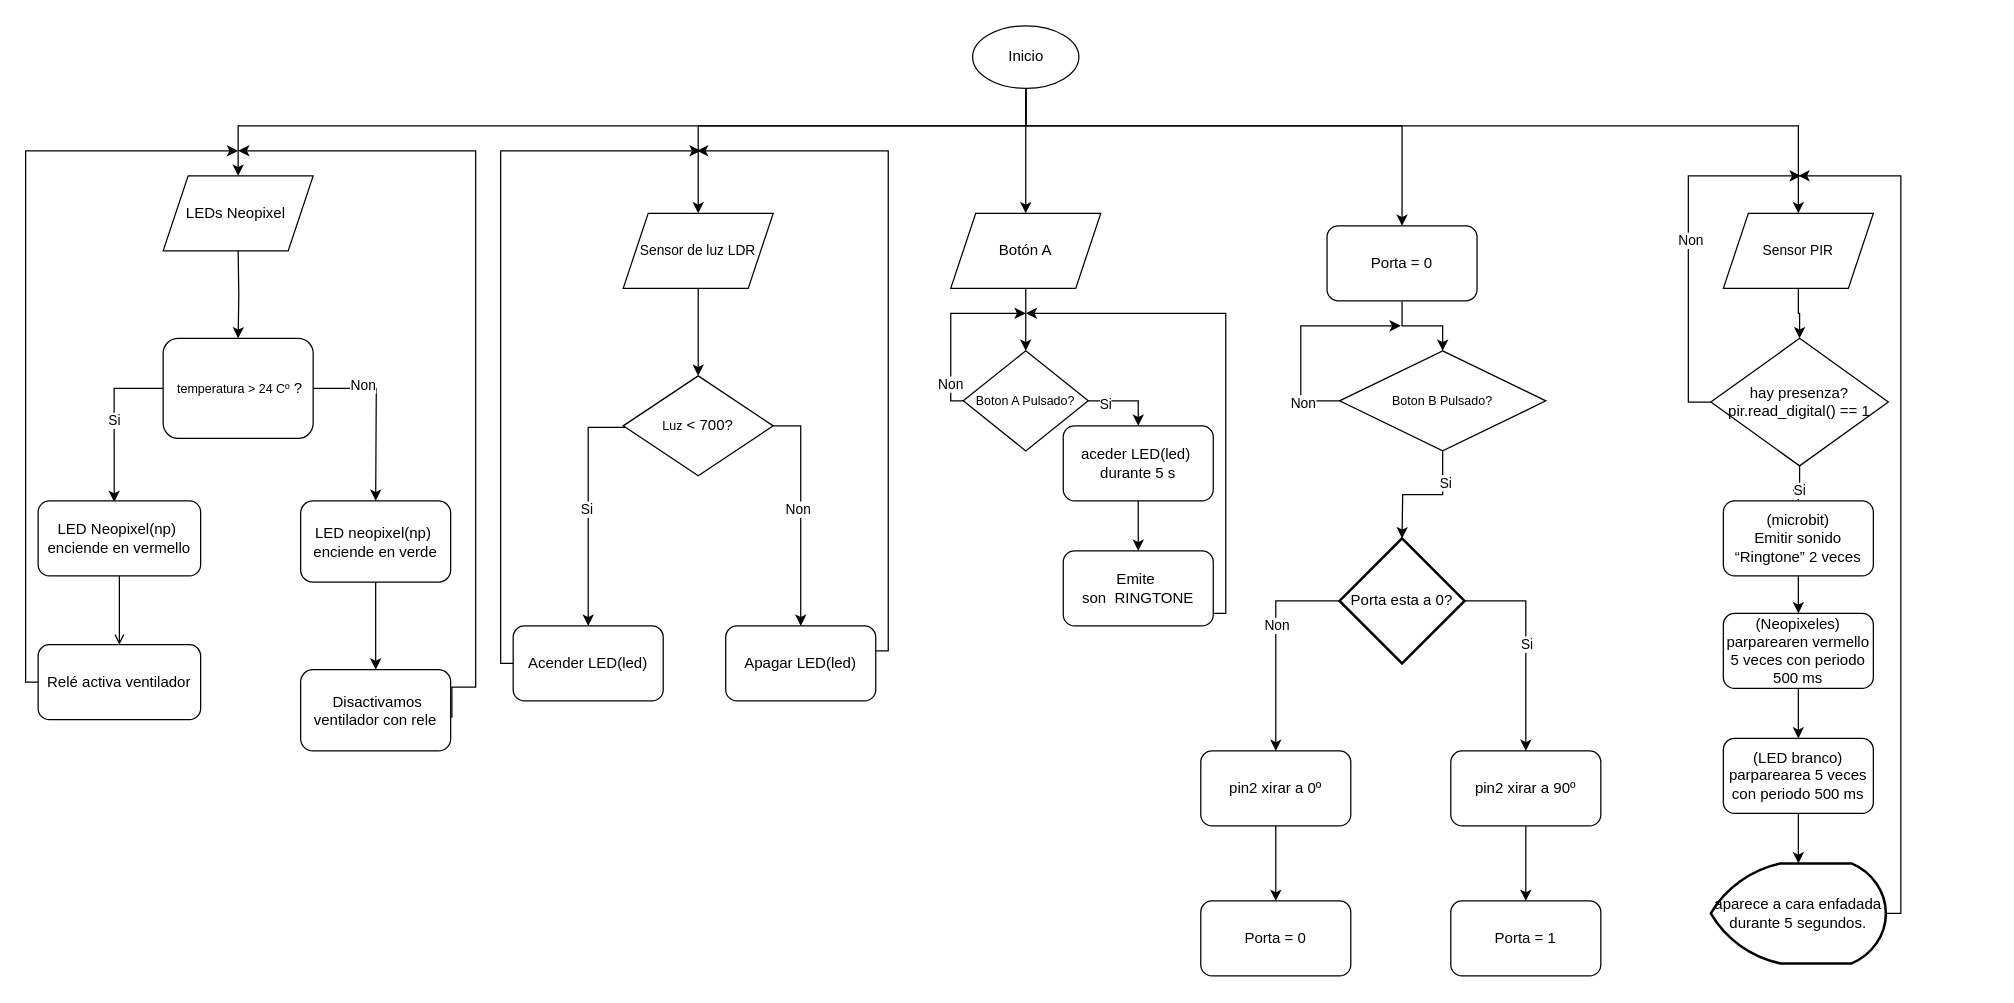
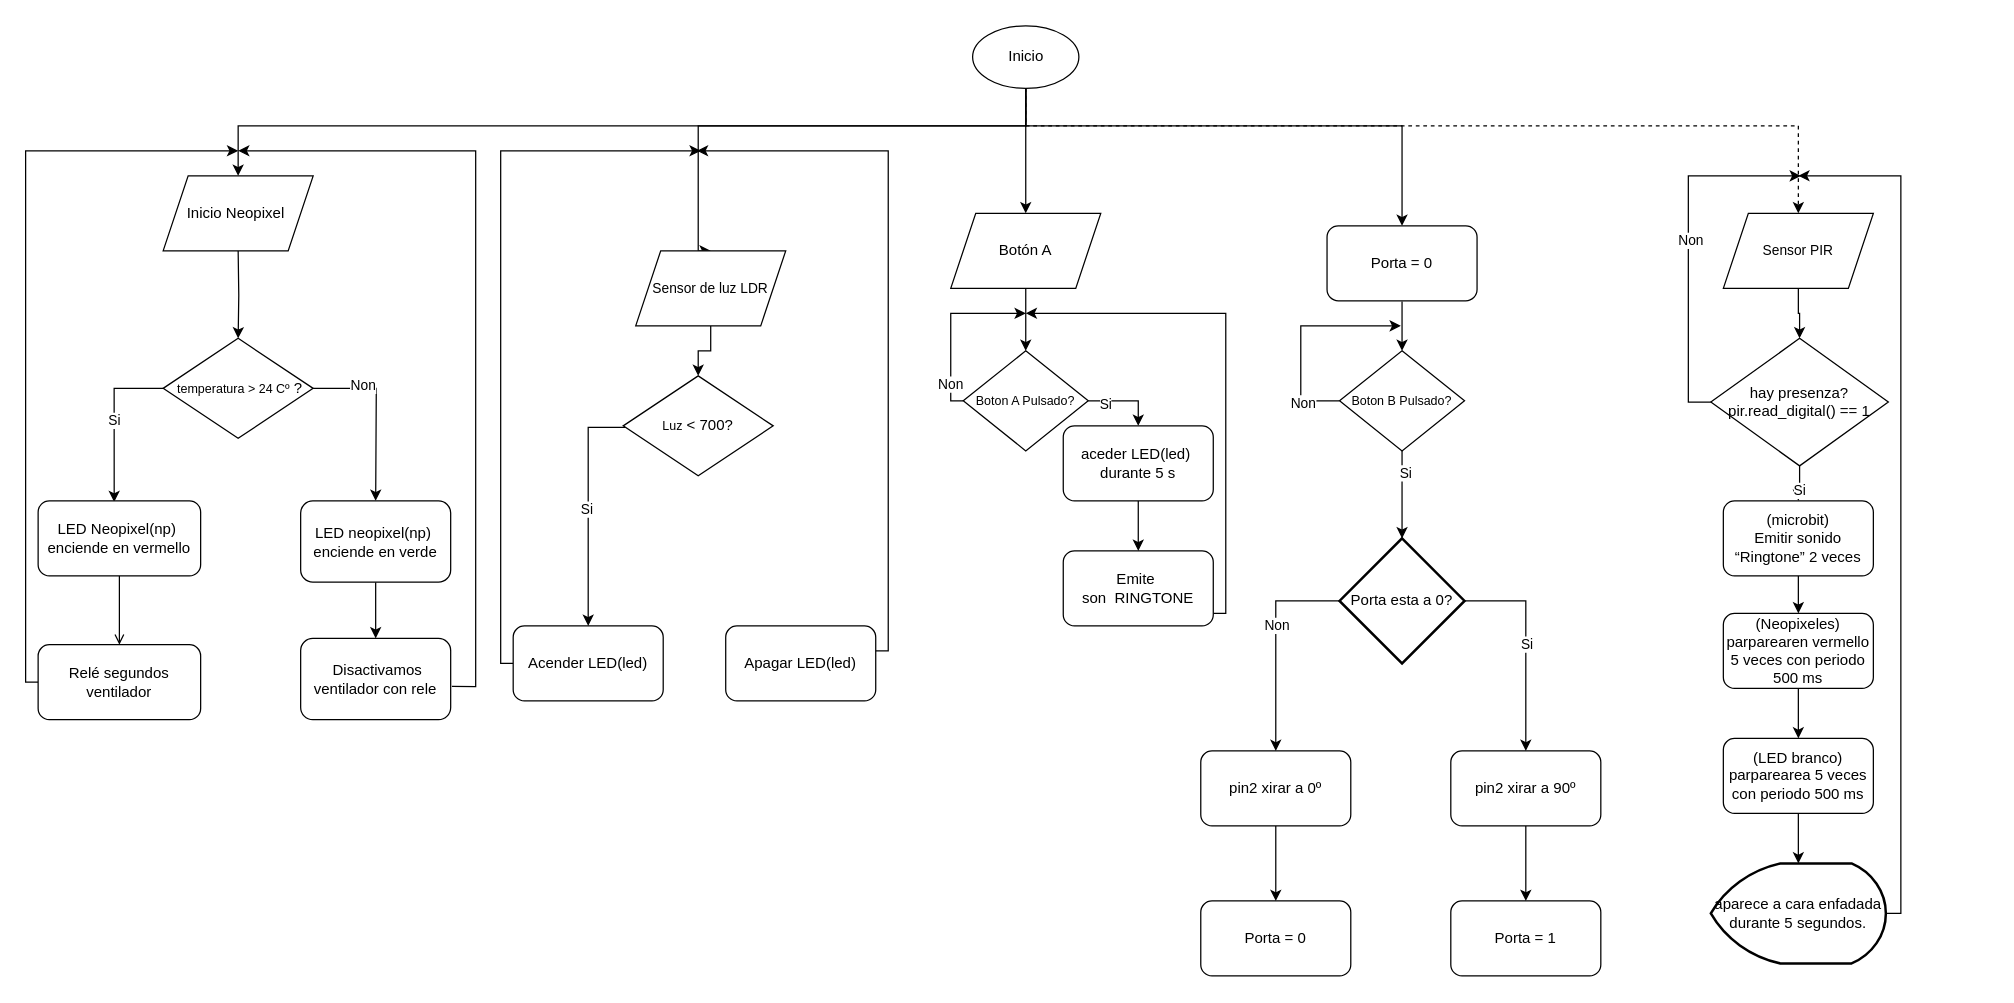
- <mxCell id="4" style="edgeStyle=orthogonalEdgeStyle;rounded=0;orthogonalLoop=1;jettySize=auto;html=1;" parent="1" source="6" target="60" edge="1"><mxGeometry relative="1" as="geometry"><mxPoint x="850" y="130" as="targetPoint" /><Array as="points"><mxPoint x="820" y="100" /><mxPoint x="1438" y="100" /></Array></mxGeometry></mxCell>
+ <mxCell id="4" style="edgeStyle=orthogonalEdgeStyle;rounded=0;orthogonalLoop=1;jettySize=auto;html=1;dashed=1;" parent="1" source="6" target="60" edge="1"><mxGeometry relative="1" as="geometry"><mxPoint x="850" y="130" as="targetPoint" /><Array as="points"><mxPoint x="820" y="100" /><mxPoint x="1438" y="100" /></Array></mxGeometry></mxCell>
- <mxCell id="8" value="LEDs Neopixel&amp;nbsp;" style="shape=parallelogram;perimeter=parallelogramPerimeter;whiteSpace=wrap;html=1;fixedSize=1;" parent="1" vertex="1"><mxGeometry x="130" y="140" width="120" height="60" as="geometry" /></mxCell>
+ <mxCell id="8" value="Inicio Neopixel&amp;nbsp;" style="shape=parallelogram;perimeter=parallelogramPerimeter;whiteSpace=wrap;html=1;fixedSize=1;" parent="1" vertex="1"><mxGeometry x="130" y="140" width="120" height="60" as="geometry" /></mxCell>
- <mxCell id="10" value="&lt;font style=&quot;font-size: 11px; font-weight: normal;&quot;&gt;Sensor de luz LDR &lt;/font&gt;" style="shape=parallelogram;perimeter=parallelogramPerimeter;whiteSpace=wrap;html=1;fixedSize=1;fontStyle=1;direction=east;" parent="1" vertex="1"><mxGeometry x="498" y="170" width="120" height="60" as="geometry" /></mxCell>
+ <mxCell id="10" value="&lt;font style=&quot;font-size: 11px; font-weight: normal;&quot;&gt;Sensor de luz LDR &lt;/font&gt;" style="shape=parallelogram;perimeter=parallelogramPerimeter;whiteSpace=wrap;html=1;fixedSize=1;fontStyle=1;direction=east;" parent="1" vertex="1"><mxGeometry x="508" y="200" width="120" height="60" as="geometry" /></mxCell>
- <mxCell id="17" value="&amp;nbsp;&lt;font style=&quot;font-size: 10px;&quot;&gt;temperatura &amp;gt; 24 Cº&lt;/font&gt;&lt;span style=&quot;background-color: transparent; color: light-dark(rgb(0, 0, 0), rgb(255, 255, 255));&quot;&gt;&amp;nbsp;?&lt;/span&gt;" style="whiteSpace=wrap;html=1;rounded=1;" parent="1" vertex="1"><mxGeometry x="130" y="270" width="120" height="80" as="geometry" /></mxCell>
+ <mxCell id="17" value="&amp;nbsp;&lt;font style=&quot;font-size: 10px;&quot;&gt;temperatura &amp;gt; 24 Cº&lt;/font&gt;&lt;span style=&quot;background-color: transparent; color: light-dark(rgb(0, 0, 0), rgb(255, 255, 255));&quot;&gt;&amp;nbsp;?&lt;/span&gt;" style="rhombus;whiteSpace=wrap;html=1;" parent="1" vertex="1"><mxGeometry x="130" y="270" width="120" height="80" as="geometry" /></mxCell>
- <mxCell id="52" value="&lt;font style=&quot;font-size: 10px;&quot;&gt;Boton B Pulsado?&lt;/font&gt;" style="rhombus;whiteSpace=wrap;html=1;" parent="1" vertex="1"><mxGeometry x="1071" y="280" width="165" height="80" as="geometry" /></mxCell>
+ <mxCell id="52" value="&lt;font style=&quot;font-size: 10px;&quot;&gt;Boton B Pulsado?&lt;/font&gt;" style="rhombus;whiteSpace=wrap;html=1;" parent="1" vertex="1"><mxGeometry x="1071" y="280" width="100" height="80" as="geometry" /></mxCell>
- <mxCell id="22" style="edgeStyle=orthogonalEdgeStyle;rounded=0;orthogonalLoop=1;jettySize=auto;html=1;entryX=0.5;entryY=0;entryDx=0;entryDy=0;" parent="1" source="24" target="31" edge="1"><mxGeometry relative="1" as="geometry"><mxPoint x="650" y="500" as="targetPoint" /><Array as="points"><mxPoint x="640" y="340" /><mxPoint x="640" y="500" /></Array></mxGeometry></mxCell>
- <mxCell id="23" value="Non" style="edgeLabel;html=1;align=center;verticalAlign=middle;resizable=0;points=[];" parent="22" vertex="1" connectable="0"><mxGeometry x="-0.038" y="-3" relative="1" as="geometry"><mxPoint as="offset" /></mxGeometry></mxCell>
- <mxCell id="26" value="Relé activa ventilador" style="rounded=1;whiteSpace=wrap;html=1;" parent="1" vertex="1"><mxGeometry x="30" y="515" width="130" height="60" as="geometry" /></mxCell>
+ <mxCell id="26" value="Relé segundos ventilador" style="rounded=1;whiteSpace=wrap;html=1;" parent="1" vertex="1"><mxGeometry x="30" y="515" width="130" height="60" as="geometry" /></mxCell>
- <mxCell id="41" value="&amp;nbsp;Disactivamos ventilador con rele" style="rounded=1;whiteSpace=wrap;html=1;" parent="1" vertex="1"><mxGeometry x="240" y="535" width="120" height="65" as="geometry" /></mxCell>
+ <mxCell id="41" value="&amp;nbsp;Disactivamos ventilador con rele" style="rounded=1;whiteSpace=wrap;html=1;" parent="1" vertex="1"><mxGeometry x="240" y="510" width="120" height="65" as="geometry" /></mxCell>
